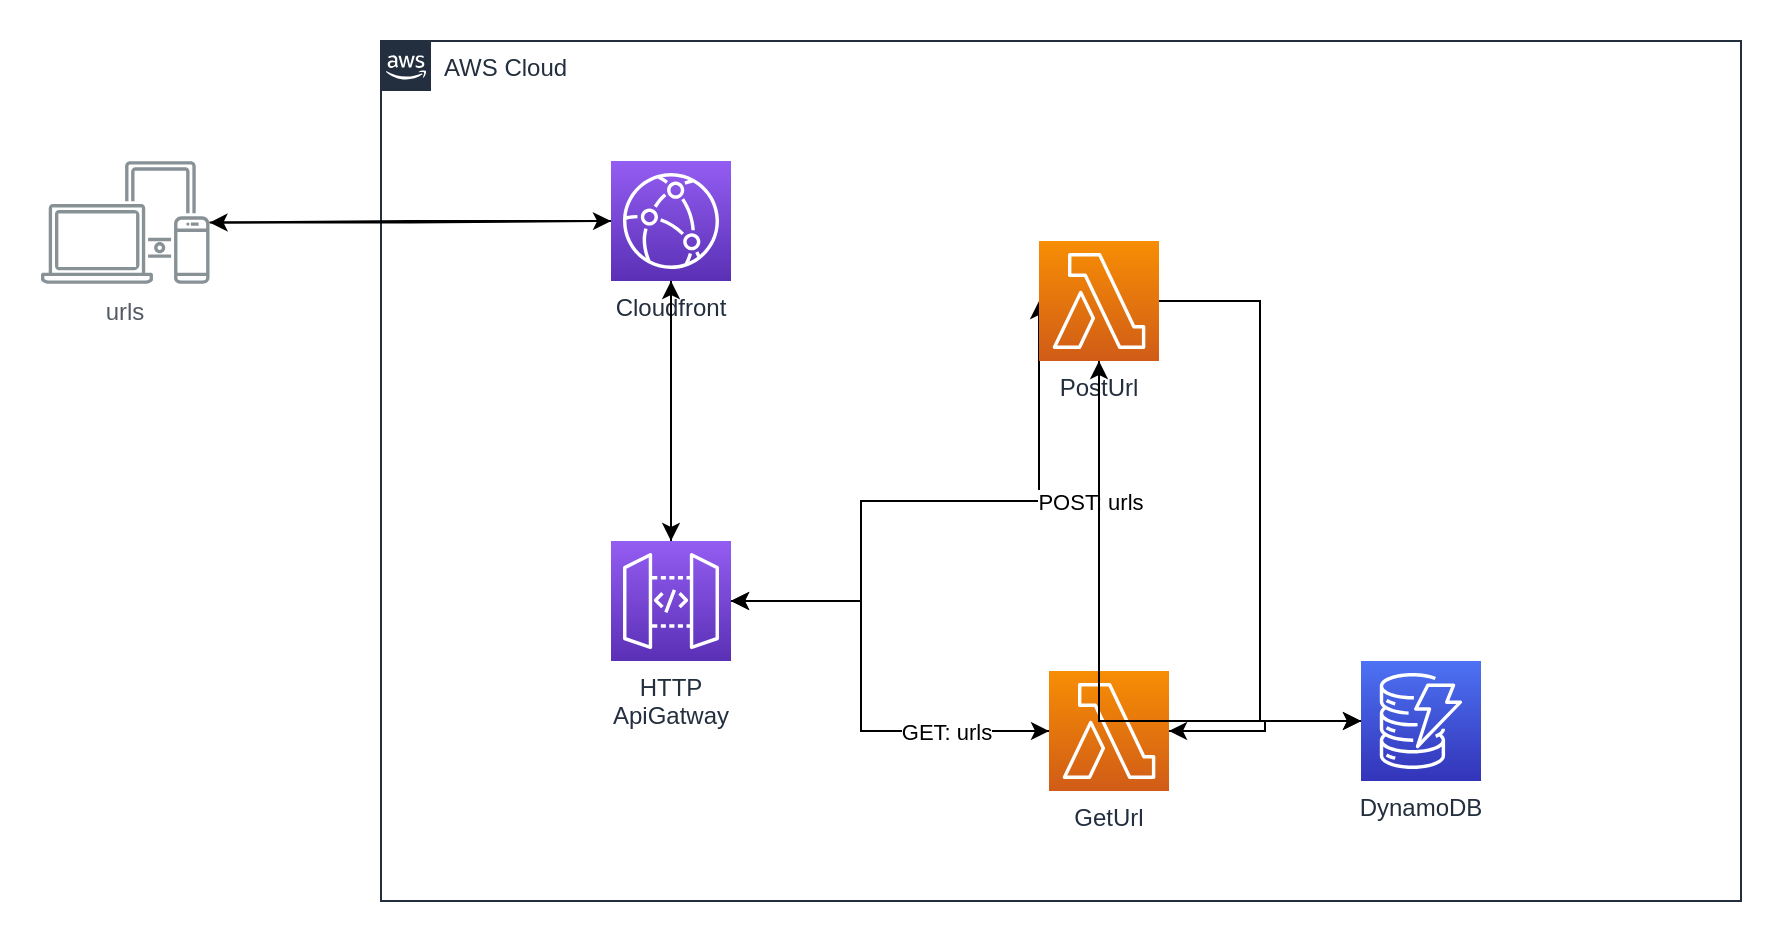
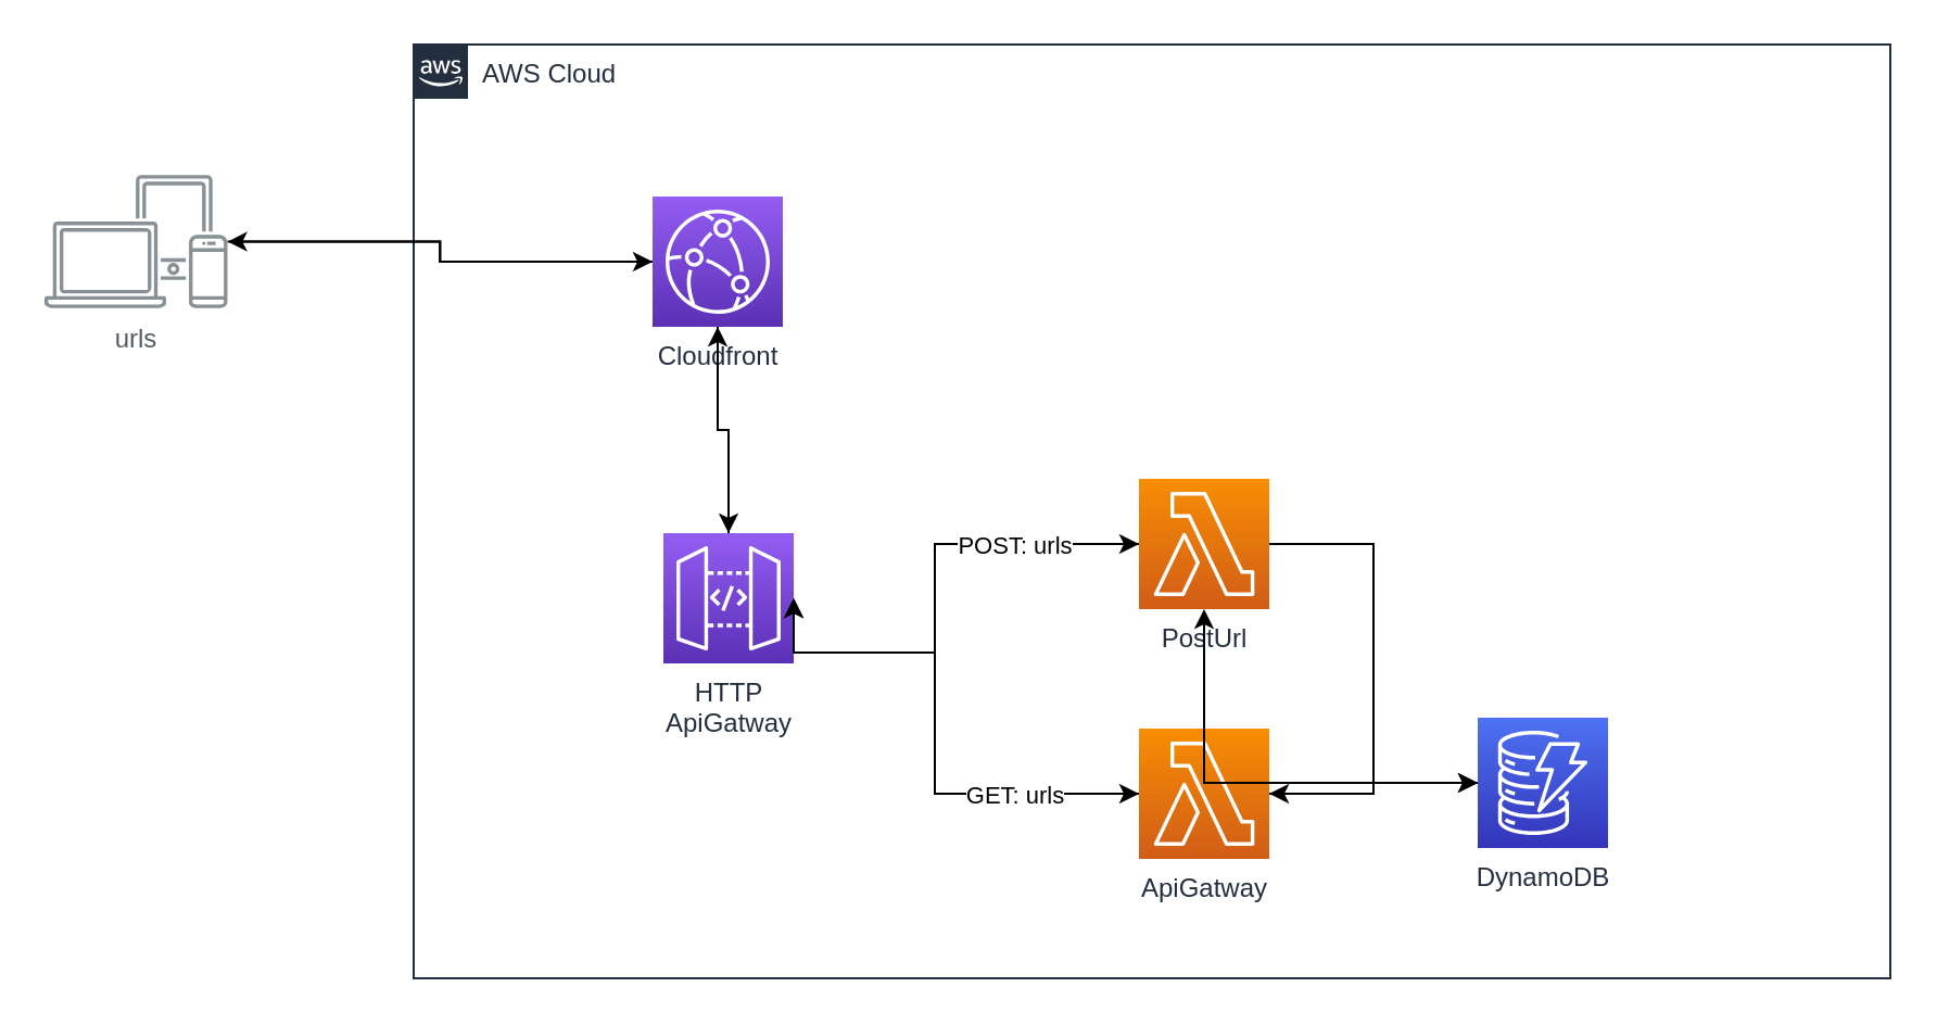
- <mxCell id="4" value="Cloudfront" style="sketch=0;points=[[0,0,0],[0.25,0,0],[0.5,0,0],[0.75,0,0],[1,0,0],[0,1,0],[0.25,1,0],[0.5,1,0],[0.75,1,0],[1,1,0],[0,0.25,0],[0,0.5,0],[0,0.75,0],[1,0.25,0],[1,0.5,0],[1,0.75,0]];outlineConnect=0;fontColor=#232F3E;gradientColor=#945DF2;gradientDirection=north;fillColor=#5A30B5;strokeColor=#ffffff;dashed=0;verticalLabelPosition=bottom;verticalAlign=top;align=center;html=1;fontSize=12;fontStyle=0;aspect=fixed;shape=mxgraph.aws4.resourceIcon;resIcon=mxgraph.aws4.cloudfront;" vertex="1" parent="2"><mxGeometry x="115" y="60" width="60" height="60" as="geometry" /></mxCell>
+ <mxCell id="4" value="Cloudfront" style="sketch=0;points=[[0,0,0],[0.25,0,0],[0.5,0,0],[0.75,0,0],[1,0,0],[0,1,0],[0.25,1,0],[0.5,1,0],[0.75,1,0],[1,1,0],[0,0.25,0],[0,0.5,0],[0,0.75,0],[1,0.25,0],[1,0.5,0],[1,0.75,0]];outlineConnect=0;fontColor=#232F3E;gradientColor=#945DF2;gradientDirection=north;fillColor=#5A30B5;strokeColor=#ffffff;dashed=0;verticalLabelPosition=bottom;verticalAlign=top;align=center;html=1;fontSize=12;fontStyle=0;aspect=fixed;shape=mxgraph.aws4.resourceIcon;resIcon=mxgraph.aws4.cloudfront;" vertex="1" parent="2"><mxGeometry x="110" y="70" width="60" height="60" as="geometry" /></mxCell>
- <mxCell id="12" value="PostUrl" style="sketch=0;points=[[0,0,0],[0.25,0,0],[0.5,0,0],[0.75,0,0],[1,0,0],[0,1,0],[0.25,1,0],[0.5,1,0],[0.75,1,0],[1,1,0],[0,0.25,0],[0,0.5,0],[0,0.75,0],[1,0.25,0],[1,0.5,0],[1,0.75,0]];outlineConnect=0;fontColor=#232F3E;gradientColor=#F78E04;gradientDirection=north;fillColor=#D05C17;strokeColor=#ffffff;dashed=0;verticalLabelPosition=bottom;verticalAlign=top;align=center;html=1;fontSize=12;fontStyle=0;aspect=fixed;shape=mxgraph.aws4.resourceIcon;resIcon=mxgraph.aws4.lambda;" vertex="1" parent="2"><mxGeometry x="329" y="100" width="60" height="60" as="geometry" /></mxCell>
+ <mxCell id="12" value="PostUrl" style="sketch=0;points=[[0,0,0],[0.25,0,0],[0.5,0,0],[0.75,0,0],[1,0,0],[0,1,0],[0.25,1,0],[0.5,1,0],[0.75,1,0],[1,1,0],[0,0.25,0],[0,0.5,0],[0,0.75,0],[1,0.25,0],[1,0.5,0],[1,0.75,0]];outlineConnect=0;fontColor=#232F3E;gradientColor=#F78E04;gradientDirection=north;fillColor=#D05C17;strokeColor=#ffffff;dashed=0;verticalLabelPosition=bottom;verticalAlign=top;align=center;html=1;fontSize=12;fontStyle=0;aspect=fixed;shape=mxgraph.aws4.resourceIcon;resIcon=mxgraph.aws4.lambda;" vertex="1" parent="2"><mxGeometry x="334" y="200" width="60" height="60" as="geometry" /></mxCell>
- <mxCell id="8" value="HTTP&lt;br&gt;ApiGatway" style="sketch=0;points=[[0,0,0],[0.25,0,0],[0.5,0,0],[0.75,0,0],[1,0,0],[0,1,0],[0.25,1,0],[0.5,1,0],[0.75,1,0],[1,1,0],[0,0.25,0],[0,0.5,0],[0,0.75,0],[1,0.25,0],[1,0.5,0],[1,0.75,0]];outlineConnect=0;fontColor=#232F3E;gradientColor=#945DF2;gradientDirection=north;fillColor=#5A30B5;strokeColor=#ffffff;dashed=0;verticalLabelPosition=bottom;verticalAlign=top;align=center;html=1;fontSize=12;fontStyle=0;aspect=fixed;shape=mxgraph.aws4.resourceIcon;resIcon=mxgraph.aws4.api_gateway;" vertex="1" parent="2"><mxGeometry x="115" y="250" width="60" height="60" as="geometry" /></mxCell>
+ <mxCell id="8" value="HTTP&lt;br&gt;ApiGatway" style="sketch=0;points=[[0,0,0],[0.25,0,0],[0.5,0,0],[0.75,0,0],[1,0,0],[0,1,0],[0.25,1,0],[0.5,1,0],[0.75,1,0],[1,1,0],[0,0.25,0],[0,0.5,0],[0,0.75,0],[1,0.25,0],[1,0.5,0],[1,0.75,0]];outlineConnect=0;fontColor=#232F3E;gradientColor=#945DF2;gradientDirection=north;fillColor=#5A30B5;strokeColor=#ffffff;dashed=0;verticalLabelPosition=bottom;verticalAlign=top;align=center;html=1;fontSize=12;fontStyle=0;aspect=fixed;shape=mxgraph.aws4.resourceIcon;resIcon=mxgraph.aws4.api_gateway;" vertex="1" parent="2"><mxGeometry x="115" y="225" width="60" height="60" as="geometry" /></mxCell>
- <mxCell id="16" value="GetUrl" style="sketch=0;points=[[0,0,0],[0.25,0,0],[0.5,0,0],[0.75,0,0],[1,0,0],[0,1,0],[0.25,1,0],[0.5,1,0],[0.75,1,0],[1,1,0],[0,0.25,0],[0,0.5,0],[0,0.75,0],[1,0.25,0],[1,0.5,0],[1,0.75,0]];outlineConnect=0;fontColor=#232F3E;gradientColor=#F78E04;gradientDirection=north;fillColor=#D05C17;strokeColor=#ffffff;dashed=0;verticalLabelPosition=bottom;verticalAlign=top;align=center;html=1;fontSize=12;fontStyle=0;aspect=fixed;shape=mxgraph.aws4.resourceIcon;resIcon=mxgraph.aws4.lambda;" vertex="1" parent="2"><mxGeometry x="334" y="315" width="60" height="60" as="geometry" /></mxCell>
+ <mxCell id="16" value="ApiGatway" style="sketch=0;points=[[0,0,0],[0.25,0,0],[0.5,0,0],[0.75,0,0],[1,0,0],[0,1,0],[0.25,1,0],[0.5,1,0],[0.75,1,0],[1,1,0],[0,0.25,0],[0,0.5,0],[0,0.75,0],[1,0.25,0],[1,0.5,0],[1,0.75,0]];outlineConnect=0;fontColor=#232F3E;gradientColor=#F78E04;gradientDirection=north;fillColor=#D05C17;strokeColor=#ffffff;dashed=0;verticalLabelPosition=bottom;verticalAlign=top;align=center;html=1;fontSize=12;fontStyle=0;aspect=fixed;shape=mxgraph.aws4.resourceIcon;resIcon=mxgraph.aws4.lambda;" vertex="1" parent="2"><mxGeometry x="334" y="315" width="60" height="60" as="geometry" /></mxCell>
